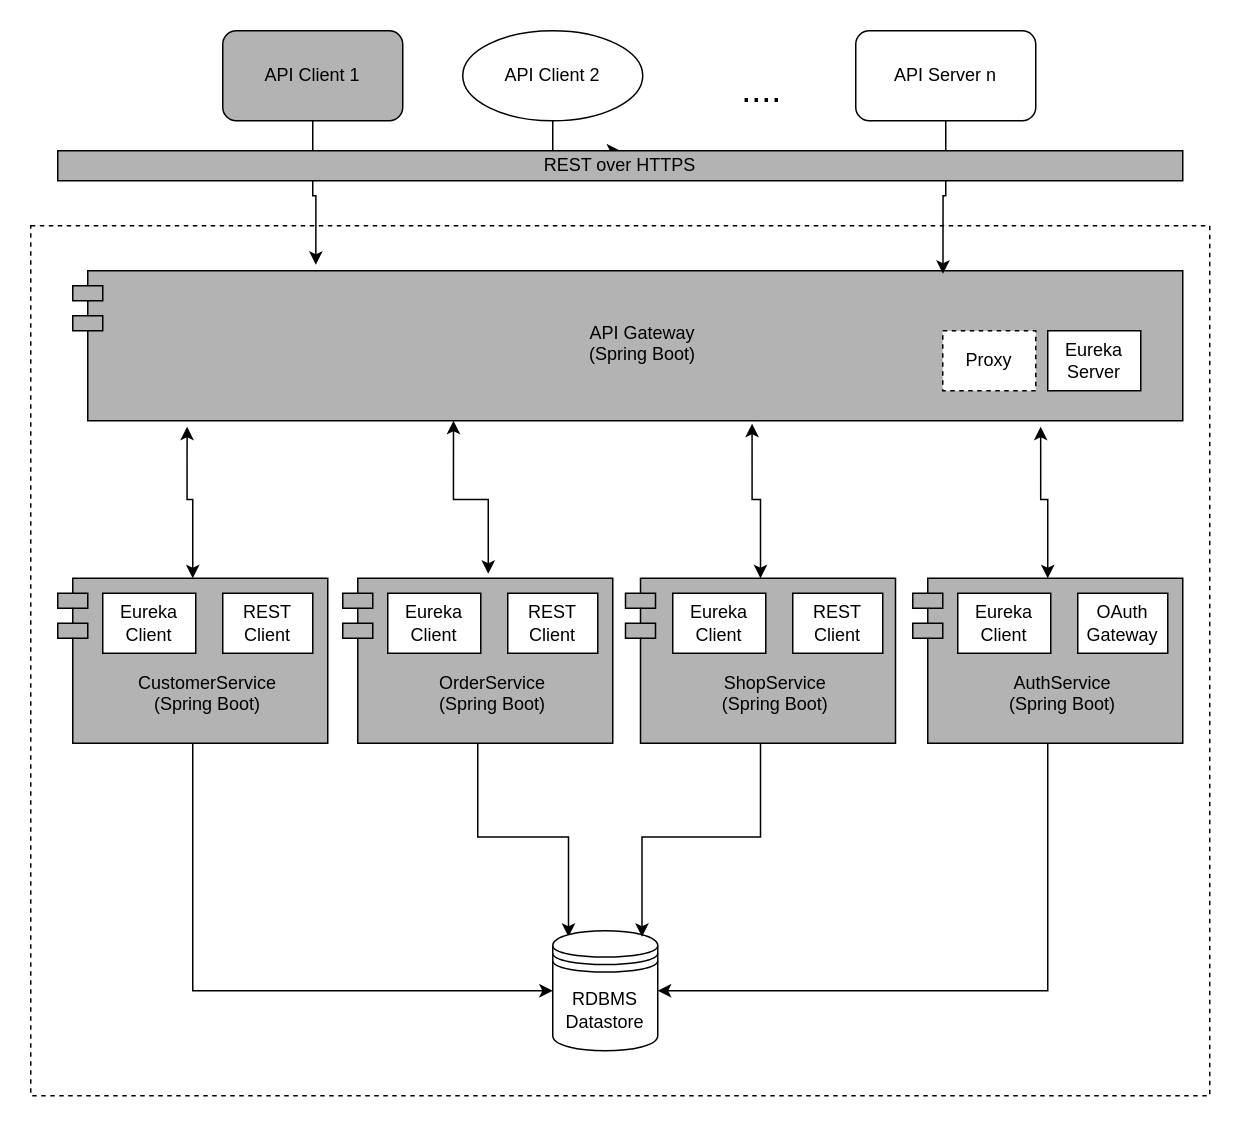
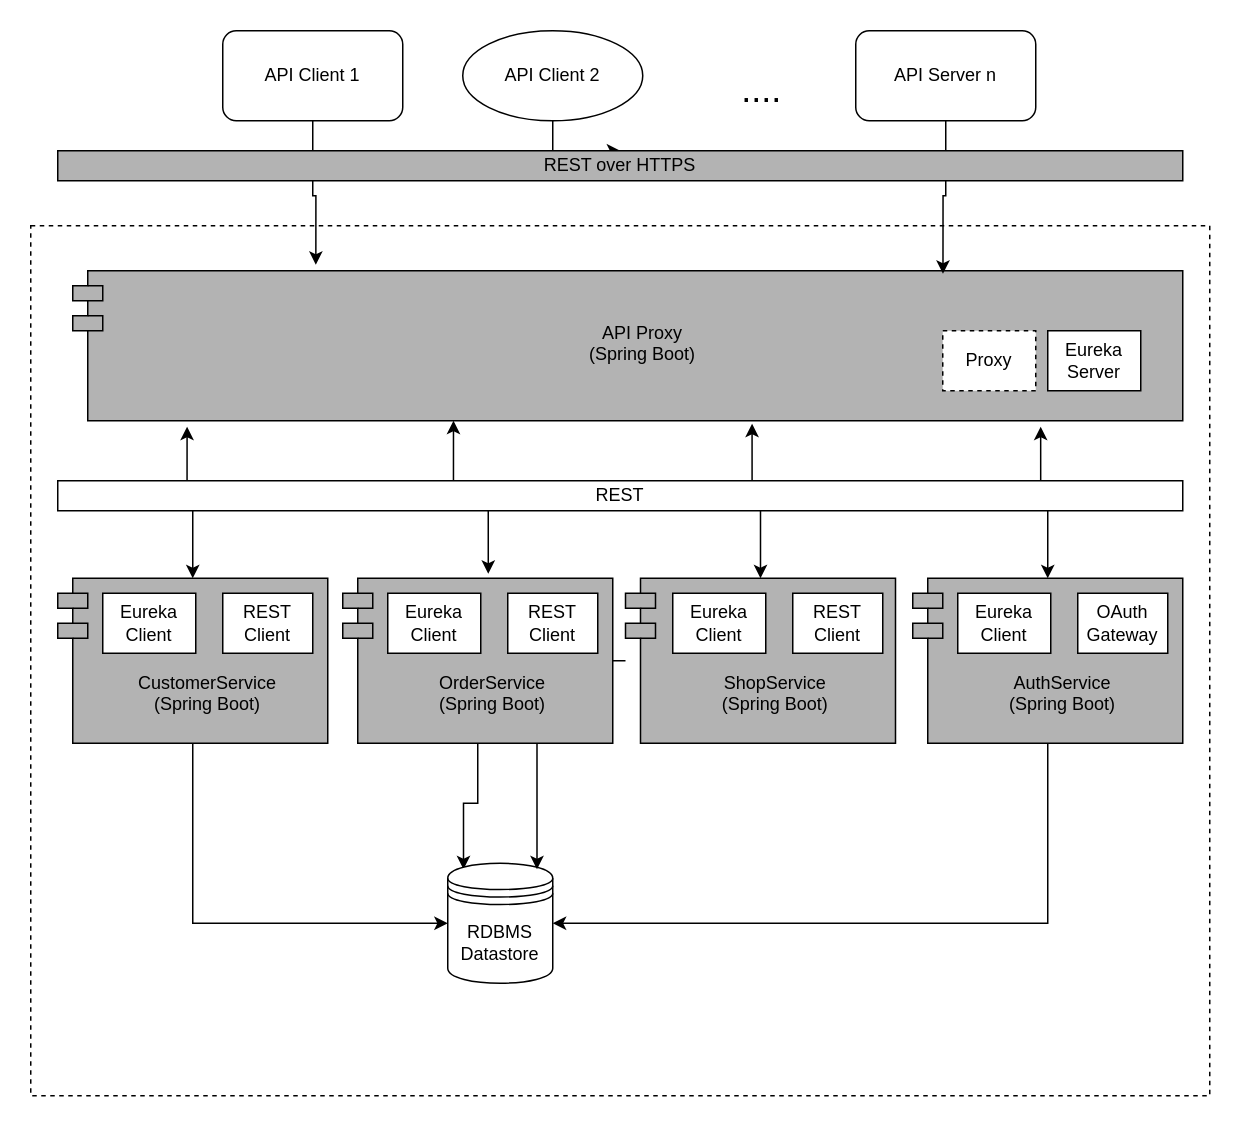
- <mxCell id="39" value="API Client 1" style="rounded=1;whiteSpace=wrap;html=1;fillColor=#b3b3b3;" vertex="1" parent="36"><mxGeometry x="120" width="120" height="60" as="geometry" /></mxCell>
+ <mxCell id="39" value="API Client 1" style="rounded=1;whiteSpace=wrap;html=1;fillColor=#FFFFFF;" vertex="1" parent="36"><mxGeometry x="120" width="120" height="60" as="geometry" /></mxCell>
- <mxCell id="12" value="&#10;&#10;API Gateway&#10;(Spring Boot)" style="shape=module;align=left;spacingLeft=20;align=center;verticalAlign=top;fillColor=#B3B3B3;" vertex="1" parent="1"><mxGeometry x="48" y="180" width="740" height="100" as="geometry" /></mxCell>
+ <mxCell id="12" value="&#10;&#10;API Proxy&#10;(Spring Boot)" style="shape=module;align=left;spacingLeft=20;align=center;verticalAlign=top;fillColor=#B3B3B3;" vertex="1" parent="1"><mxGeometry x="48" y="180" width="740" height="100" as="geometry" /></mxCell>
+ <mxCell id="16" value="REST" style="rounded=0;whiteSpace=wrap;html=1;" vertex="1" parent="1"><mxGeometry x="38" y="320" width="750" height="20" as="geometry" /></mxCell>
- <mxCell id="7" value="RDBMS Datastore" style="shape=datastore;whiteSpace=wrap;html=1;" parent="1" vertex="1"><mxGeometry x="368" y="620" width="70" height="80" as="geometry" /></mxCell>
+ <mxCell id="7" value="RDBMS Datastore" style="shape=datastore;whiteSpace=wrap;html=1;" parent="1" vertex="1"><mxGeometry x="298" y="575" width="70" height="80" as="geometry" /></mxCell>
